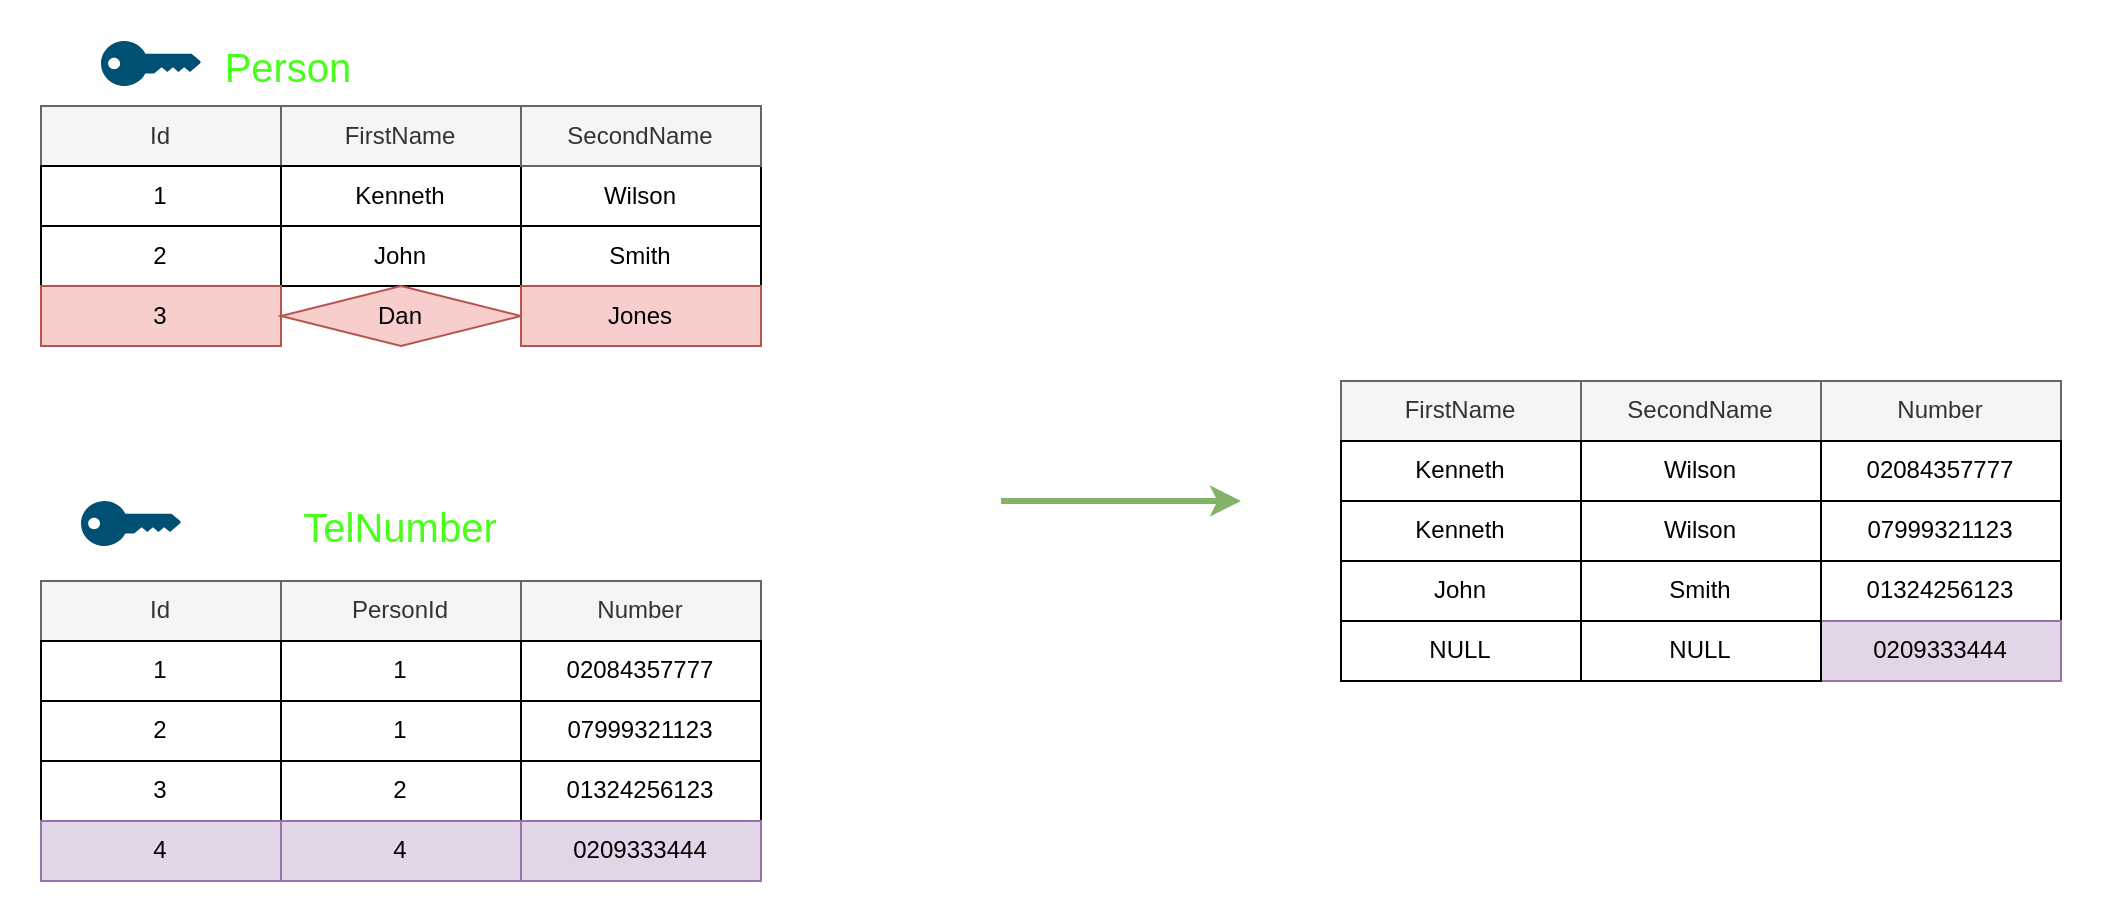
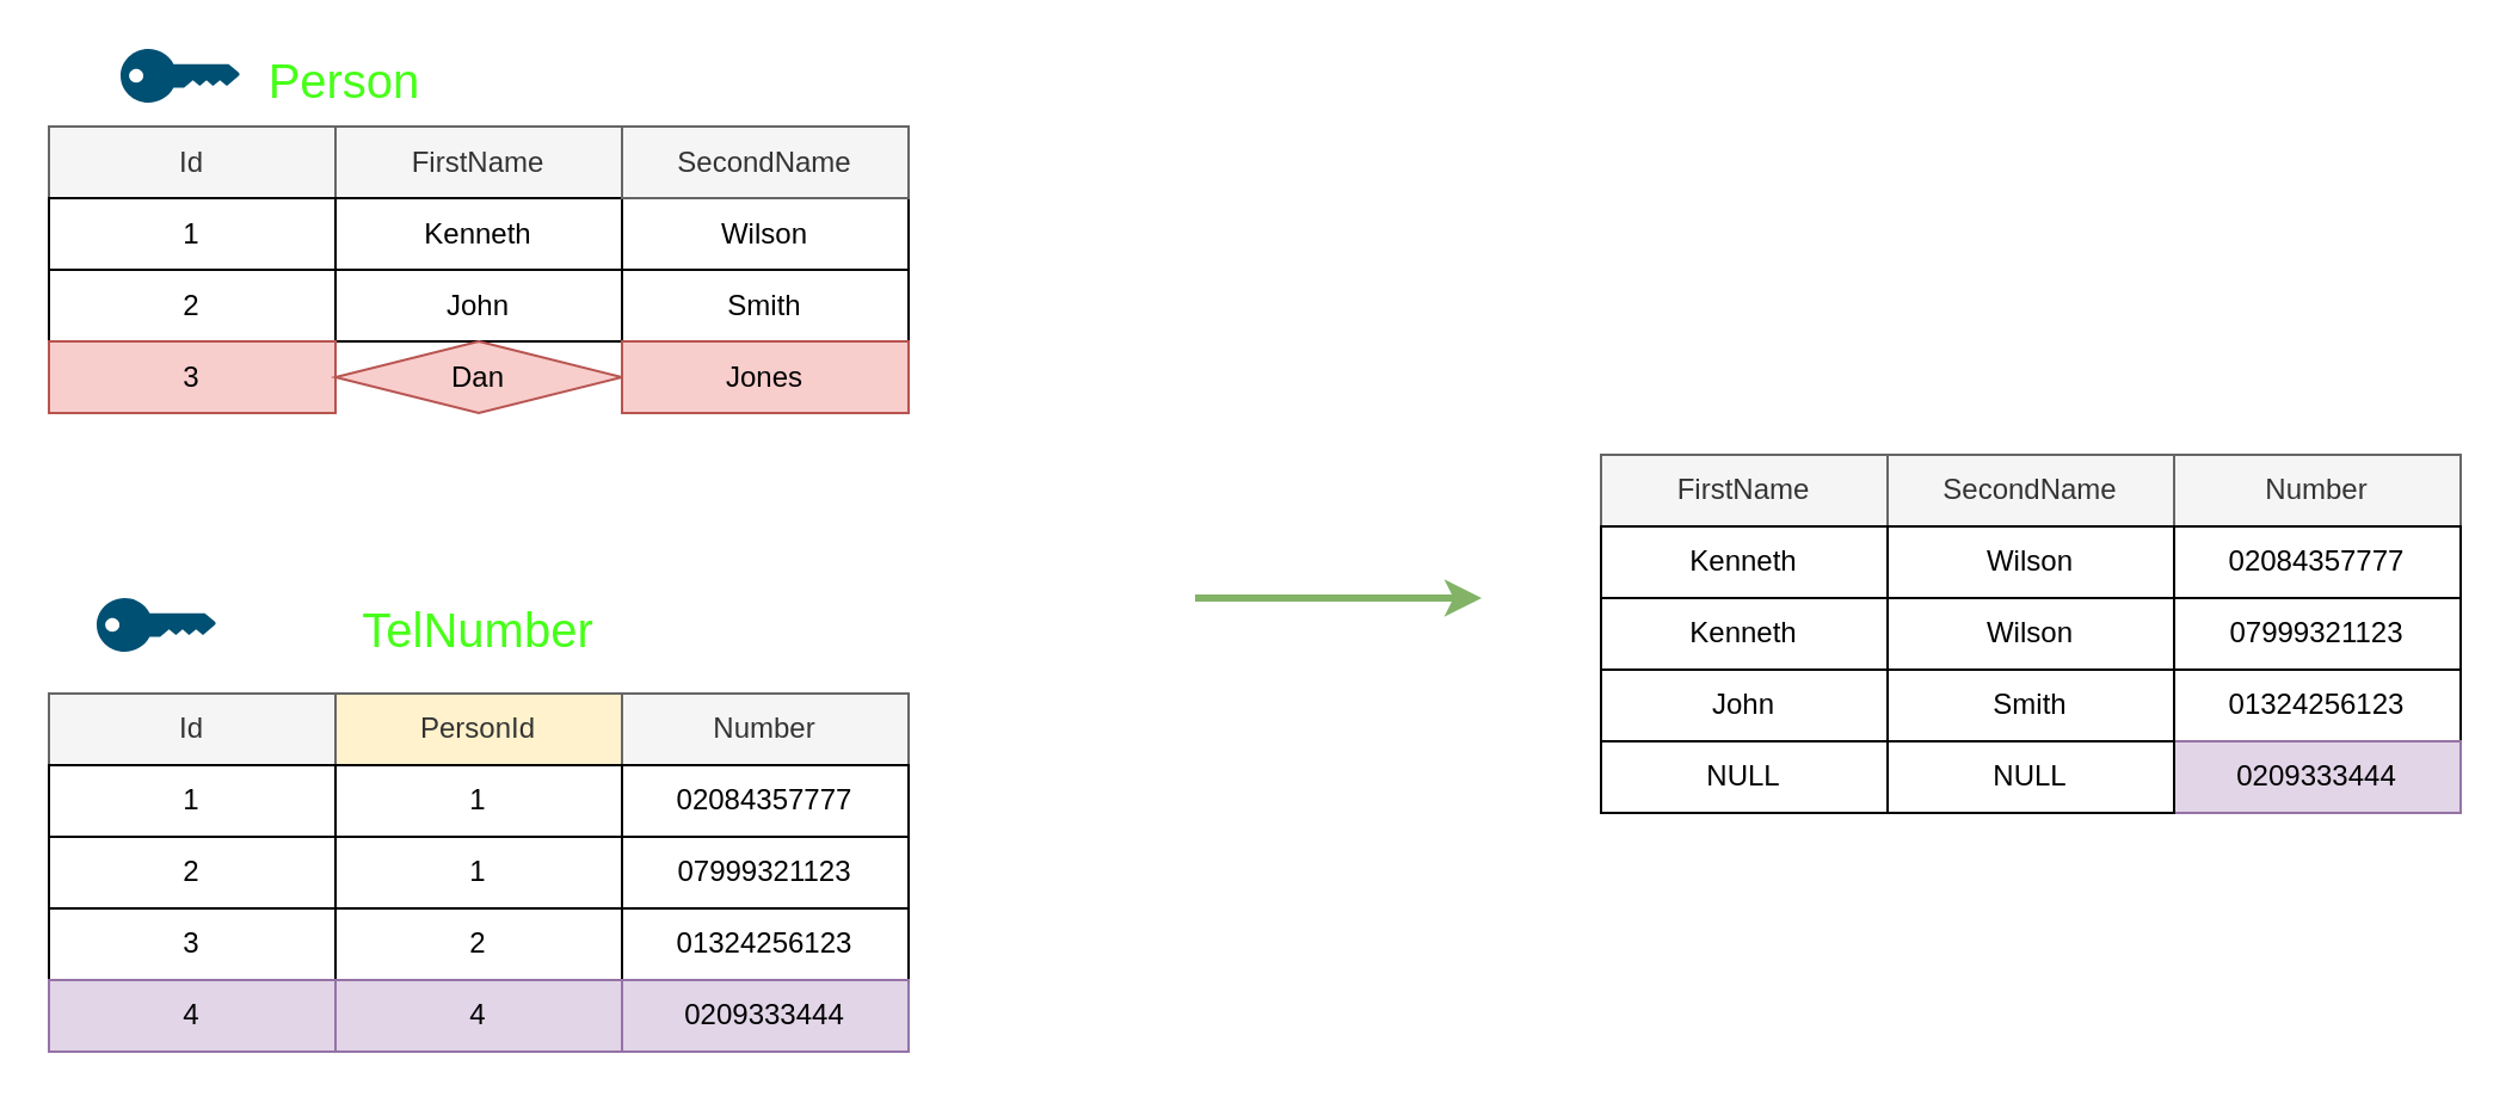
- <mxCell id="2" value="PersonId" style="rounded=0;whiteSpace=wrap;html=1;fillColor=#f5f5f5;strokeColor=#666666;fontColor=#333333;" parent="1" vertex="1"><mxGeometry x="140" y="290" width="120" height="30" as="geometry" /></mxCell>
+ <mxCell id="2" value="PersonId" style="rounded=0;whiteSpace=wrap;html=1;fillColor=#fff2cc;strokeColor=#666666;fontColor=#333333;" parent="1" vertex="1"><mxGeometry x="140" y="290" width="120" height="30" as="geometry" /></mxCell>
